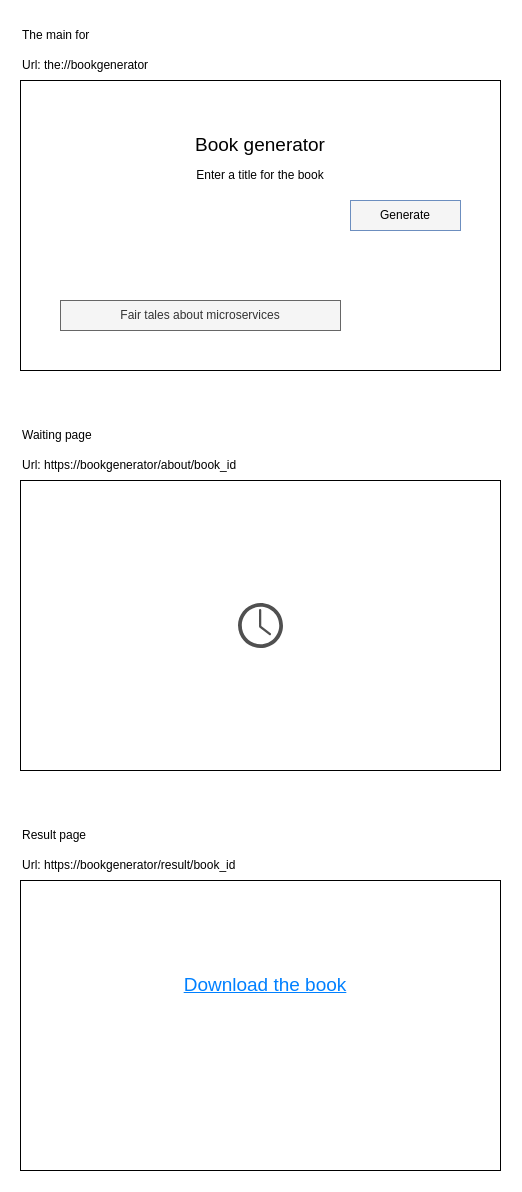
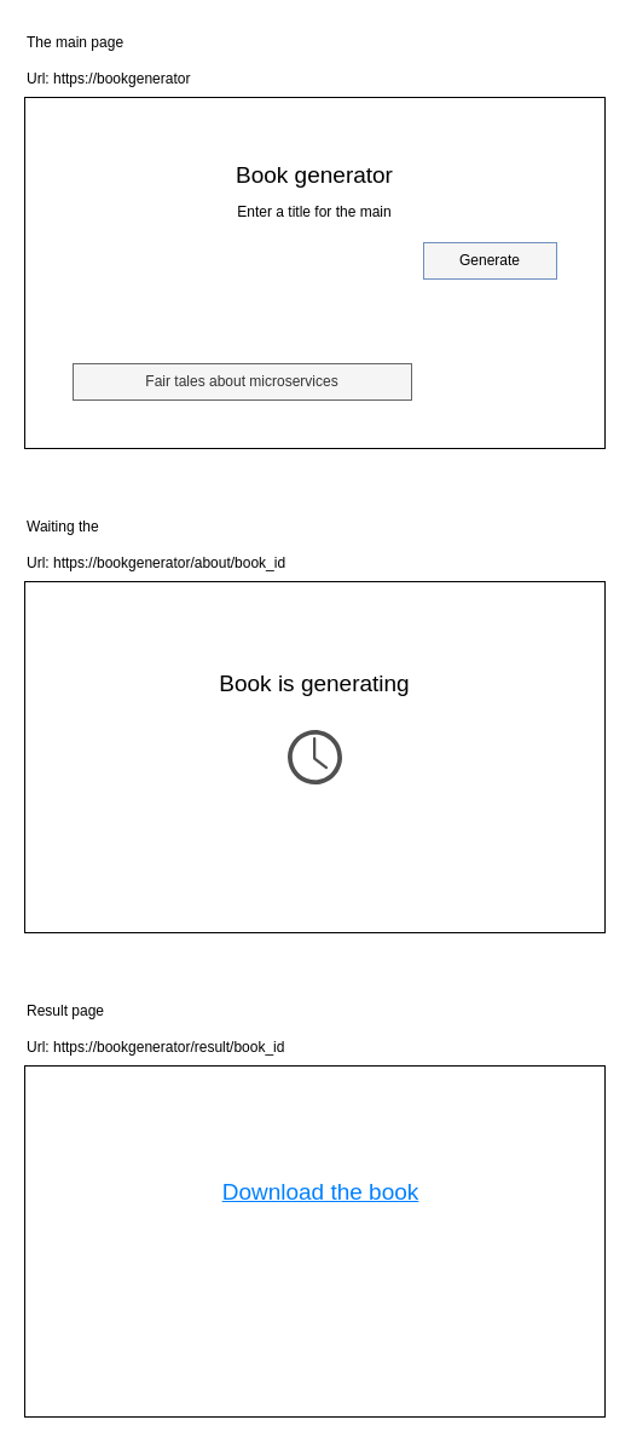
- <mxCell id="3" value="The main for" style="text;html=1;strokeColor=none;fillColor=none;align=left;verticalAlign=middle;whiteSpace=wrap;rounded=0;" vertex="1" parent="1"><mxGeometry x="20" y="20" width="90" height="30" as="geometry" /></mxCell>
+ <mxCell id="3" value="The main page" style="text;html=1;strokeColor=none;fillColor=none;align=left;verticalAlign=middle;whiteSpace=wrap;rounded=0;" vertex="1" parent="1"><mxGeometry x="20" y="20" width="90" height="30" as="geometry" /></mxCell>
- <mxCell id="4" value="Url: the://bookgenerator" style="text;html=1;strokeColor=none;fillColor=none;align=left;verticalAlign=middle;whiteSpace=wrap;rounded=0;" vertex="1" parent="1"><mxGeometry x="20" y="50" width="150" height="30" as="geometry" /></mxCell>
+ <mxCell id="4" value="Url: https://bookgenerator" style="text;html=1;strokeColor=none;fillColor=none;align=left;verticalAlign=middle;whiteSpace=wrap;rounded=0;" vertex="1" parent="1"><mxGeometry x="20" y="50" width="150" height="30" as="geometry" /></mxCell>
- <mxCell id="6" value="Enter a title for the book" style="text;html=1;strokeColor=none;fillColor=none;align=center;verticalAlign=middle;whiteSpace=wrap;rounded=0;" vertex="1" parent="1"><mxGeometry x="186.25" y="160" width="147.5" height="30" as="geometry" /></mxCell>
+ <mxCell id="6" value="Enter a title for the main" style="text;html=1;strokeColor=none;fillColor=none;align=center;verticalAlign=middle;whiteSpace=wrap;rounded=0;" vertex="1" parent="1"><mxGeometry x="186.25" y="160" width="147.5" height="30" as="geometry" /></mxCell>
- <mxCell id="9" value="Waiting page" style="text;html=1;strokeColor=none;fillColor=none;align=left;verticalAlign=middle;whiteSpace=wrap;rounded=0;" vertex="1" parent="1"><mxGeometry x="20" y="420" width="80" height="30" as="geometry" /></mxCell>
+ <mxCell id="9" value="Waiting the" style="text;html=1;strokeColor=none;fillColor=none;align=left;verticalAlign=middle;whiteSpace=wrap;rounded=0;" vertex="1" parent="1"><mxGeometry x="20" y="420" width="80" height="30" as="geometry" /></mxCell>
+ <mxCell id="13" value="Book is generating" style="text;html=1;strokeColor=none;fillColor=none;align=center;verticalAlign=middle;whiteSpace=wrap;rounded=0;fontSize=19;" vertex="1" parent="1"><mxGeometry x="150" y="550" width="220" height="30" as="geometry" /></mxCell>
